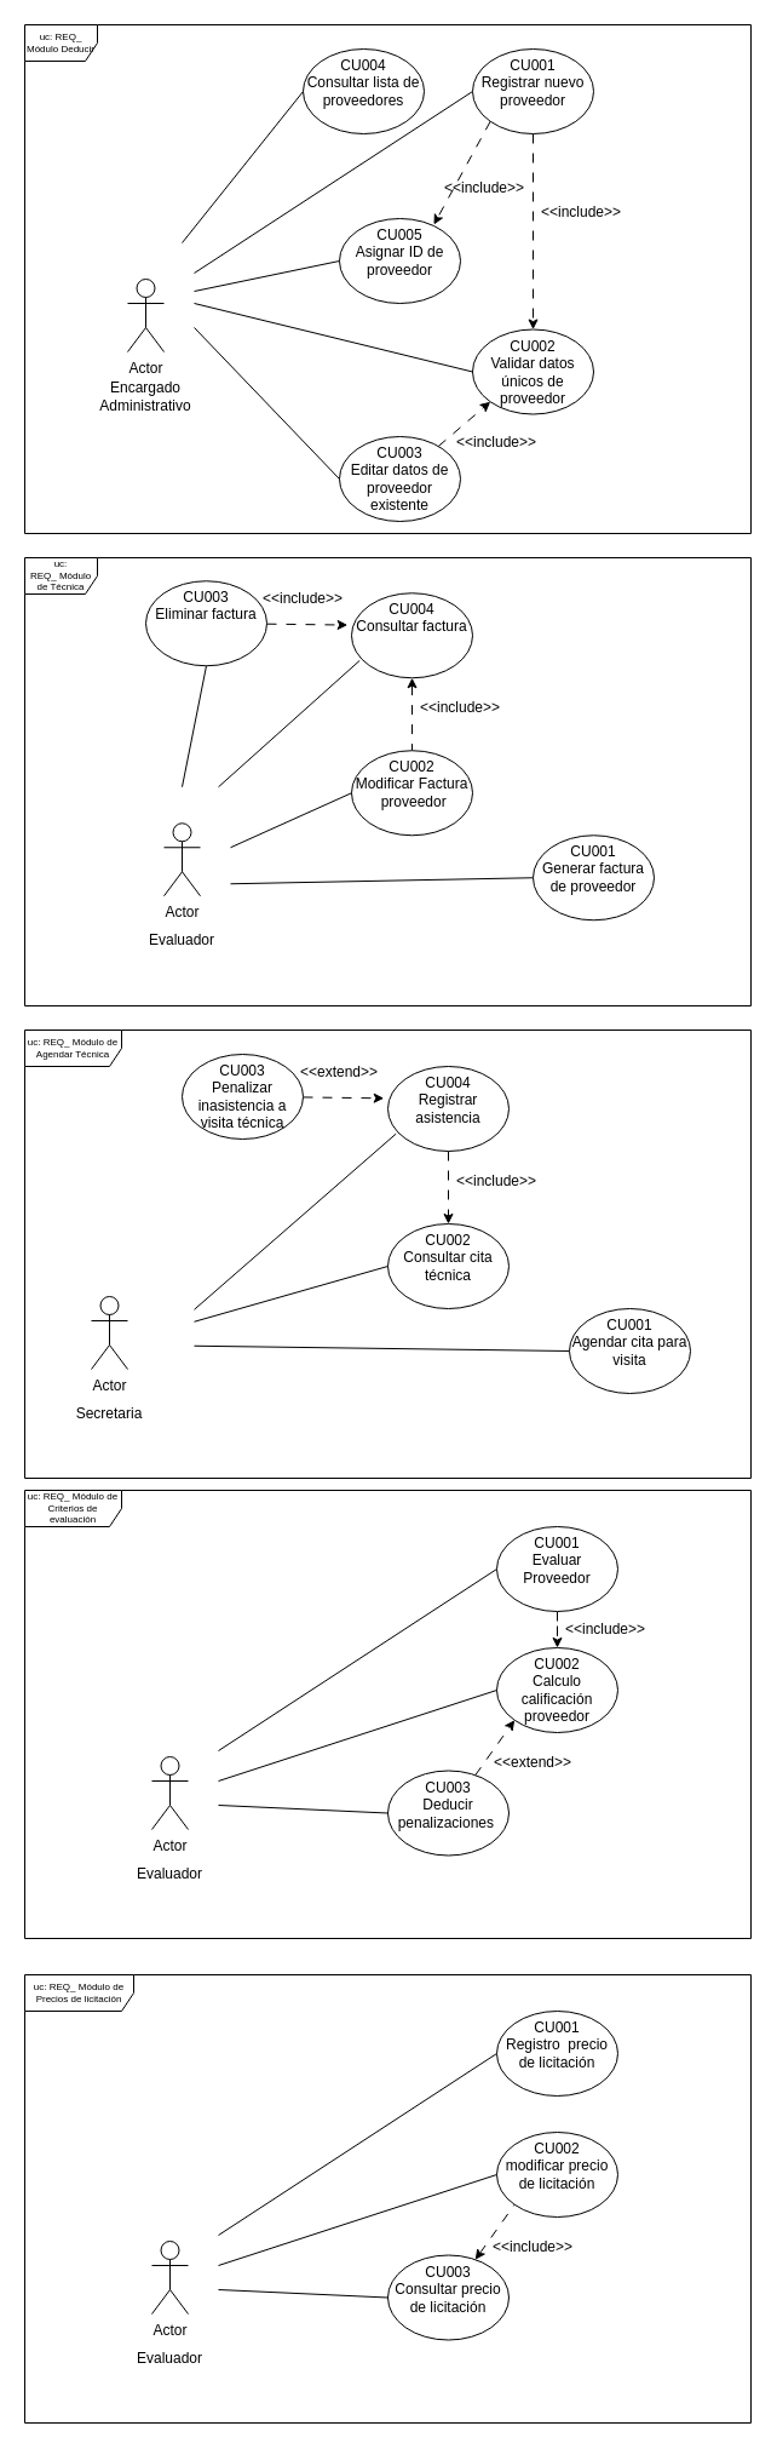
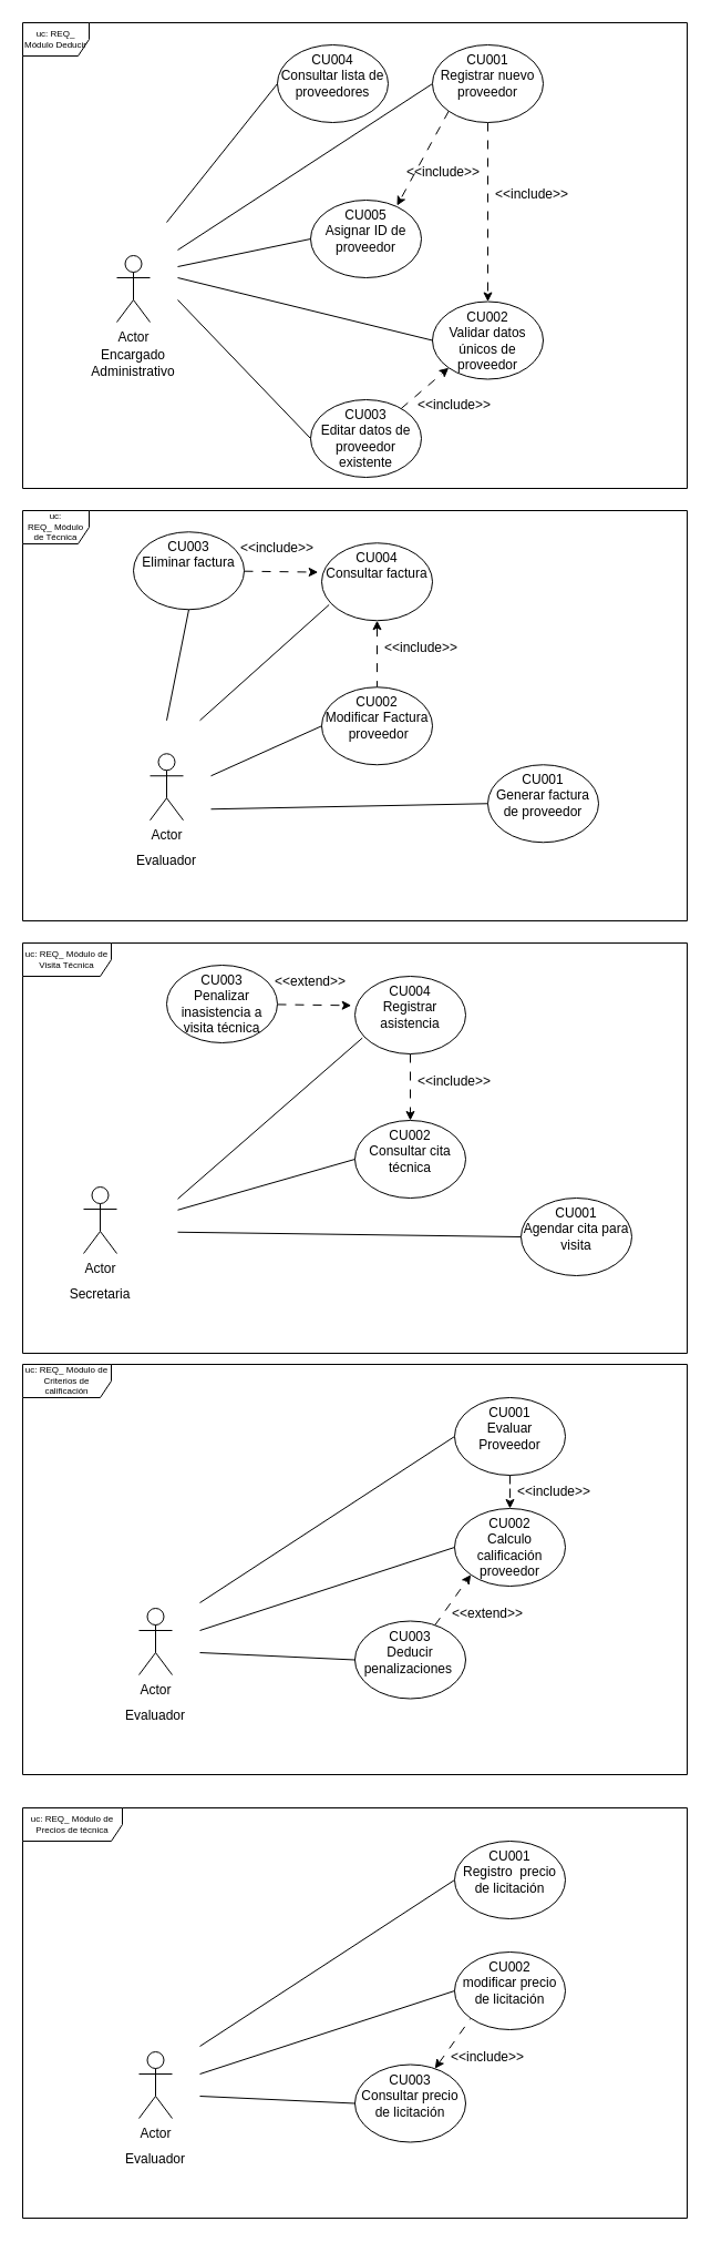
- <mxCell id="49" value="uc: REQ_&amp;nbsp;Módulo de Agendar Técnica" style="shape=umlFrame;whiteSpace=wrap;html=1;pointerEvents=0;fontSize=8;width=80;height=30;" vertex="1" parent="1"><mxGeometry x="20" y="850" width="600" height="370" as="geometry" /></mxCell>
+ <mxCell id="49" value="uc: REQ_&amp;nbsp;Módulo de Visita Técnica" style="shape=umlFrame;whiteSpace=wrap;html=1;pointerEvents=0;fontSize=8;width=80;height=30;" vertex="1" parent="1"><mxGeometry x="20" y="850" width="600" height="370" as="geometry" /></mxCell>
- <mxCell id="61" value="uc: REQ_&amp;nbsp;Módulo de Criterios de evaluación" style="shape=umlFrame;whiteSpace=wrap;html=1;pointerEvents=0;fontSize=8;width=80;height=30;" vertex="1" parent="1"><mxGeometry x="20" y="1230" width="600" height="370" as="geometry" /></mxCell>
+ <mxCell id="61" value="uc: REQ_&amp;nbsp;Módulo de Criterios de calificación" style="shape=umlFrame;whiteSpace=wrap;html=1;pointerEvents=0;fontSize=8;width=80;height=30;" vertex="1" parent="1"><mxGeometry x="20" y="1230" width="600" height="370" as="geometry" /></mxCell>
- <mxCell id="73" value="uc: REQ_&amp;nbsp;Módulo de Precios de licitación" style="shape=umlFrame;whiteSpace=wrap;html=1;pointerEvents=0;fontSize=8;width=90;height=30;" vertex="1" parent="1"><mxGeometry x="20" y="1630" width="600" height="370" as="geometry" /></mxCell>
+ <mxCell id="73" value="uc: REQ_&amp;nbsp;Módulo de Precios de técnica" style="shape=umlFrame;whiteSpace=wrap;html=1;pointerEvents=0;fontSize=8;width=90;height=30;" vertex="1" parent="1"><mxGeometry x="20" y="1630" width="600" height="370" as="geometry" /></mxCell>
